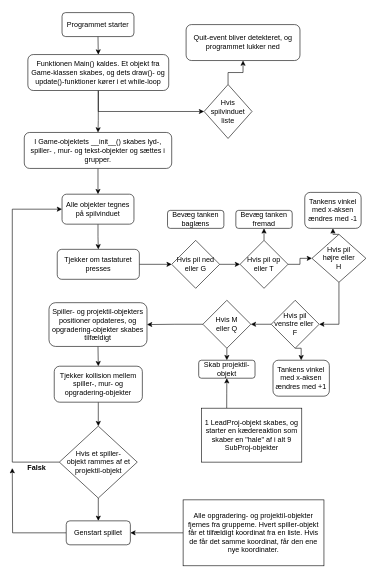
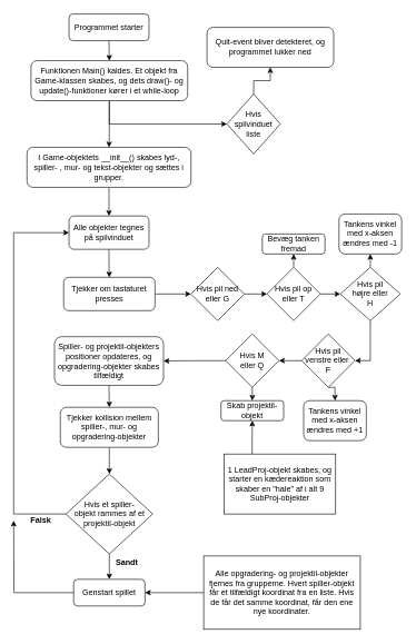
- <mxCell id="33" value="Bevæg tanken baglæns" style="rounded=1;whiteSpace=wrap;html=1;" vertex="1" parent="1"><mxGeometry x="279" y="350" width="94" height="30" as="geometry" /></mxCell>
- <mxCell id="29" value="Hvis pil &lt;br&gt;højre eller &lt;br&gt;H" style="rhombus;whiteSpace=wrap;html=1;" vertex="1" parent="1"><mxGeometry x="520" y="390" width="90" height="80" as="geometry" /></mxCell>
+ <mxCell id="29" value="Hvis pil &lt;br&gt;højre eller &lt;br&gt;H" style="rhombus;whiteSpace=wrap;html=1;" vertex="1" parent="1"><mxGeometry x="510" y="400" width="90" height="80" as="geometry" /></mxCell>
+ <mxCell id="48" value="&lt;b&gt;Sandt&lt;/b&gt;" style="text;html=1;strokeColor=none;fillColor=none;align=center;verticalAlign=middle;whiteSpace=wrap;rounded=0;" vertex="1" parent="1"><mxGeometry x="170" y="833" width="40" height="20" as="geometry" /></mxCell>
